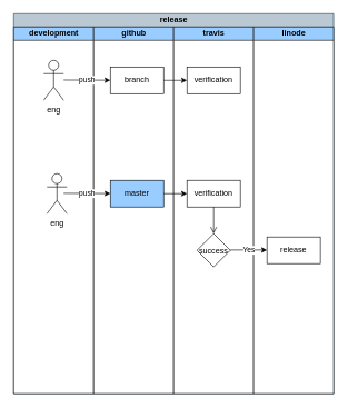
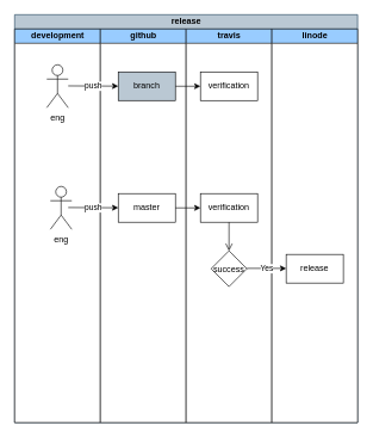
- <mxCell id="7" value="branch" style="whiteSpace=wrap;html=1;align=center;treeFolding=1;treeMoving=1;newEdgeStyle={&quot;edgeStyle&quot;:&quot;elbowEdgeStyle&quot;,&quot;startArrow&quot;:&quot;none&quot;,&quot;endArrow&quot;:&quot;none&quot;};fillColor=#FFFFFF;" vertex="1" parent="6"><mxGeometry x="25" y="60" width="80" height="40" as="geometry" /></mxCell>
+ <mxCell id="7" value="branch" style="whiteSpace=wrap;html=1;align=center;treeFolding=1;treeMoving=1;newEdgeStyle={&quot;edgeStyle&quot;:&quot;elbowEdgeStyle&quot;,&quot;startArrow&quot;:&quot;none&quot;,&quot;endArrow&quot;:&quot;none&quot;};fillColor=#bac8d3;" vertex="1" parent="6"><mxGeometry x="25" y="60" width="80" height="40" as="geometry" /></mxCell>
- <mxCell id="8" value="master" style="whiteSpace=wrap;html=1;align=center;treeFolding=1;treeMoving=1;newEdgeStyle={&quot;edgeStyle&quot;:&quot;elbowEdgeStyle&quot;,&quot;startArrow&quot;:&quot;none&quot;,&quot;endArrow&quot;:&quot;none&quot;};fillColor=#99ccff;" vertex="1" parent="6"><mxGeometry x="25" y="230" width="80" height="40" as="geometry" /></mxCell>
+ <mxCell id="8" value="master" style="whiteSpace=wrap;html=1;align=center;treeFolding=1;treeMoving=1;newEdgeStyle={&quot;edgeStyle&quot;:&quot;elbowEdgeStyle&quot;,&quot;startArrow&quot;:&quot;none&quot;,&quot;endArrow&quot;:&quot;none&quot;};fillColor=#FFFFFF;" vertex="1" parent="6"><mxGeometry x="25" y="230" width="80" height="40" as="geometry" /></mxCell>
